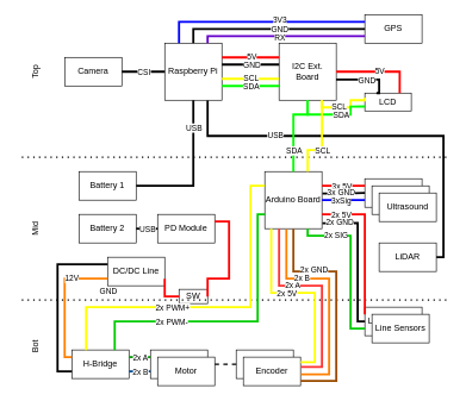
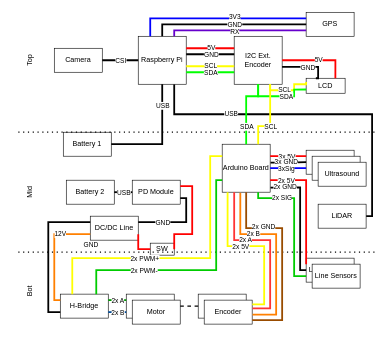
- <mxCell id="15" value="I2C Ext. Board" style="rounded=0;whiteSpace=wrap;html=1;" vertex="1" parent="1"><mxGeometry x="390" y="60" width="80" height="80" as="geometry" /></mxCell>
+ <mxCell id="15" value="I2C Ext. Encoder" style="rounded=0;whiteSpace=wrap;html=1;" vertex="1" parent="1"><mxGeometry x="390" y="60" width="80" height="80" as="geometry" /></mxCell>
- <mxCell id="2" value="Battery 1" style="rounded=0;whiteSpace=wrap;html=1;" vertex="1" parent="1"><mxGeometry x="110" y="240" width="80" height="40" as="geometry" /></mxCell>
+ <mxCell id="2" value="Battery 1" style="rounded=0;whiteSpace=wrap;html=1;" vertex="1" parent="1"><mxGeometry x="105" y="220" width="80" height="40" as="geometry" /></mxCell>
+ <mxCell id="65" style="edgeStyle=orthogonalEdgeStyle;rounded=0;orthogonalLoop=1;jettySize=auto;html=1;exitX=1;exitY=0.25;exitDx=0;exitDy=0;entryX=1;entryY=0.75;entryDx=0;entryDy=0;strokeColor=#000000;strokeWidth=3;endArrow=none;endFill=0;" edge="1" parent="1" source="14" target="8"><mxGeometry relative="1" as="geometry"><mxPoint x="0" y="50" as="sourcePoint" /><mxPoint x="40" y="50" as="targetPoint" /><Array as="points"><mxPoint x="310" y="370" /><mxPoint x="310" y="330" /></Array></mxGeometry></mxCell>
+ <mxCell id="66" value="GND" style="edgeLabel;html=1;align=center;verticalAlign=middle;resizable=0;points=[];" vertex="1" connectable="0" parent="65"><mxGeometry x="0.037" relative="1" as="geometry"><mxPoint x="-27" as="offset" /></mxGeometry></mxCell>
